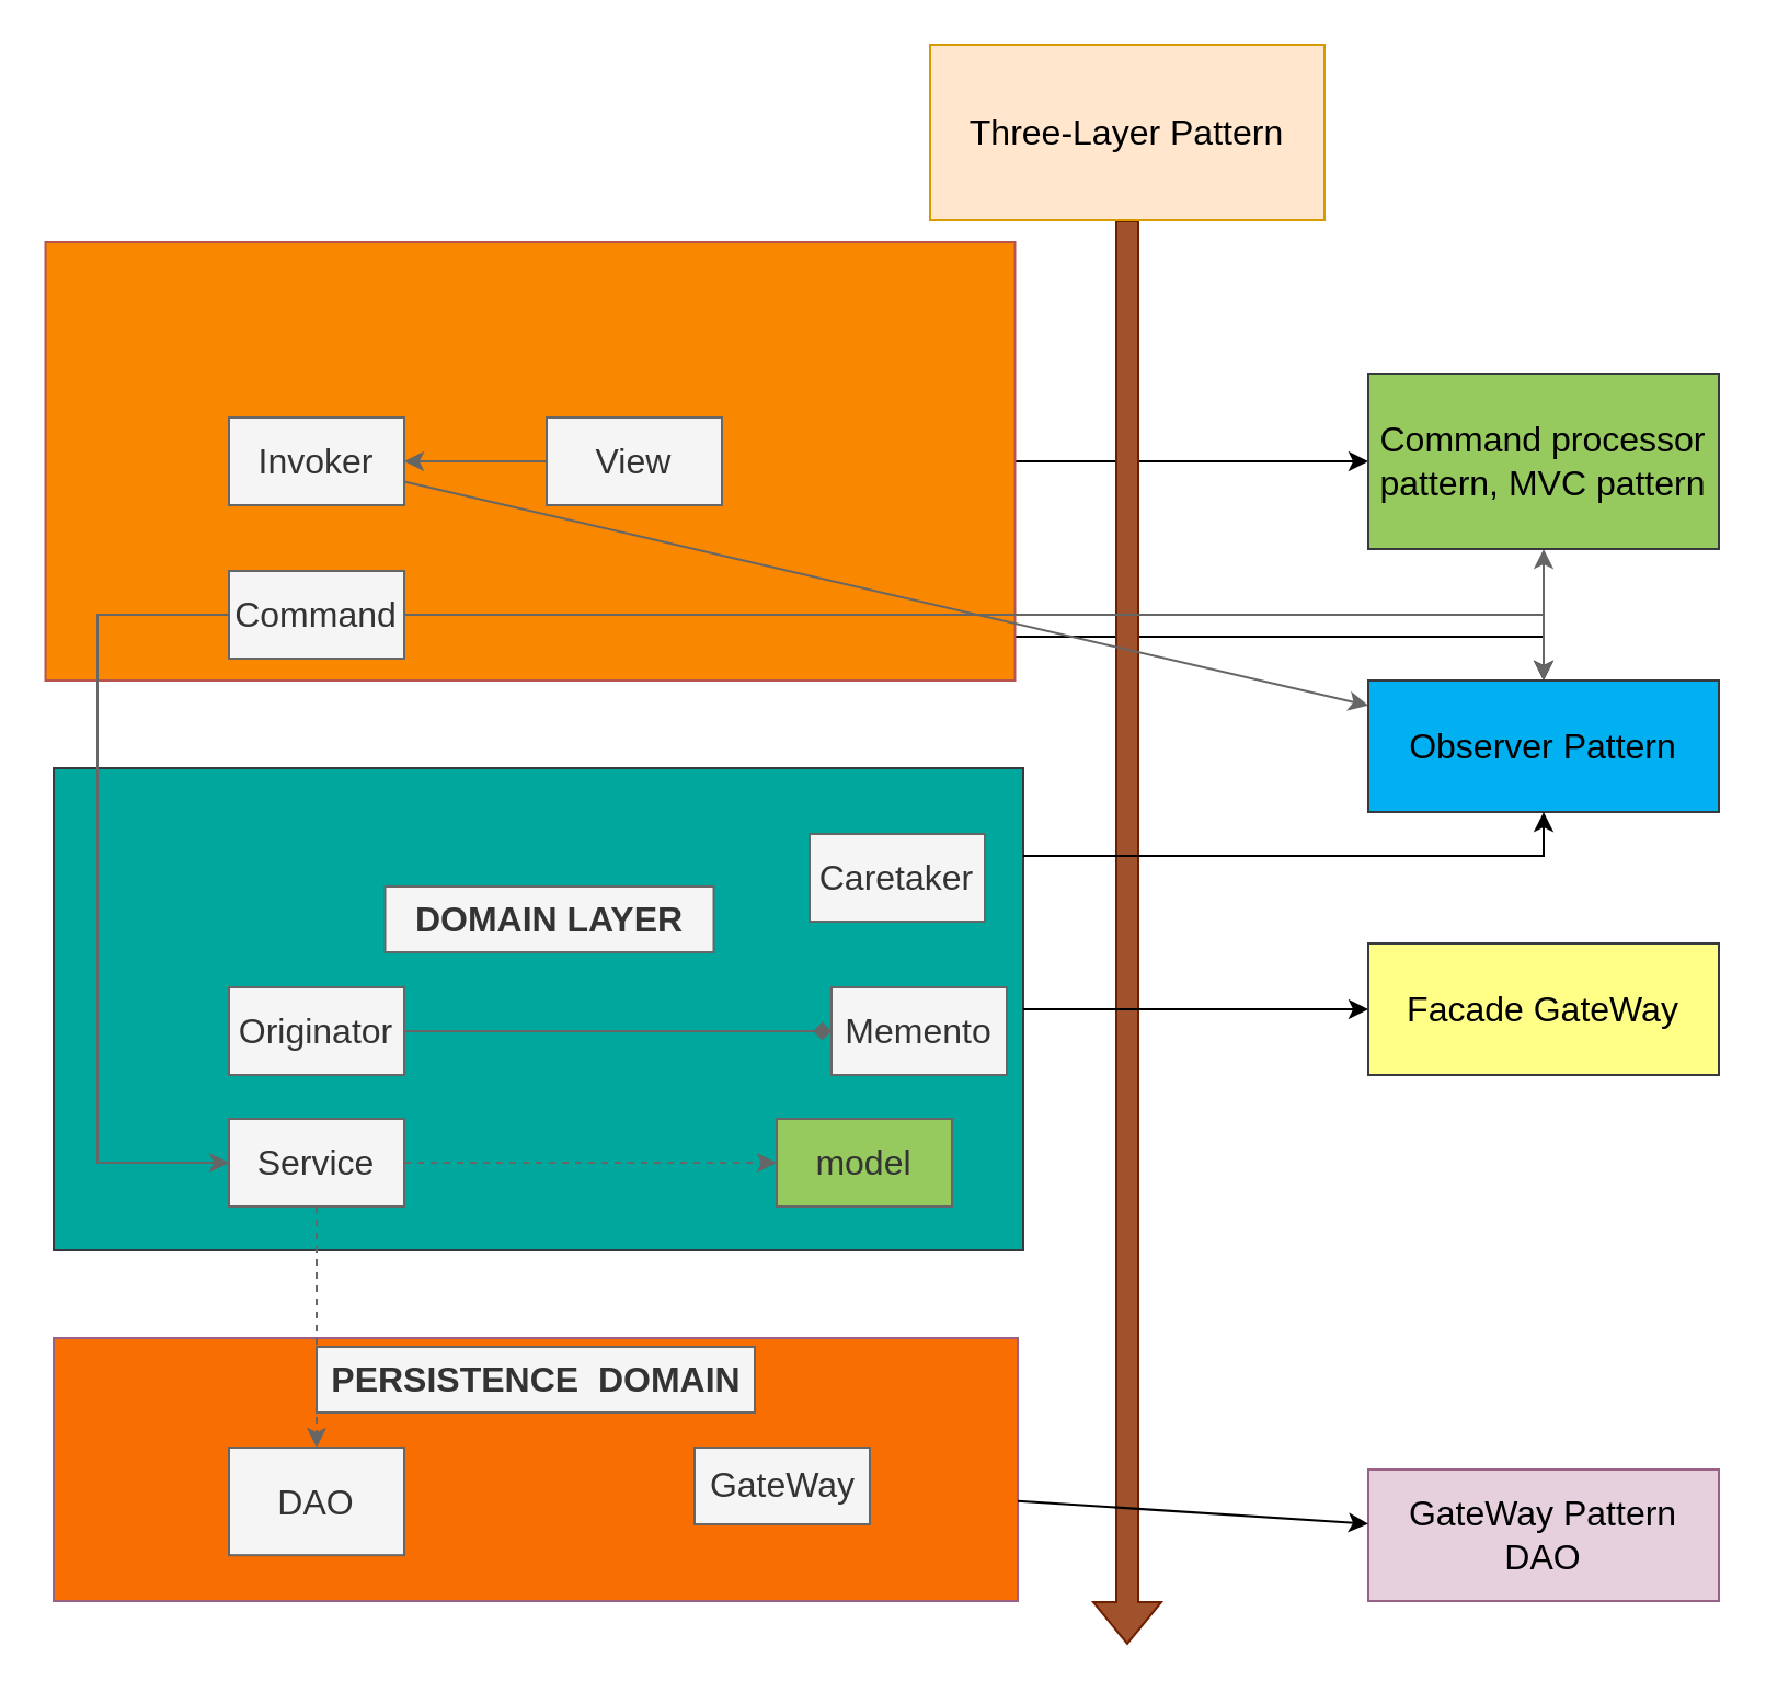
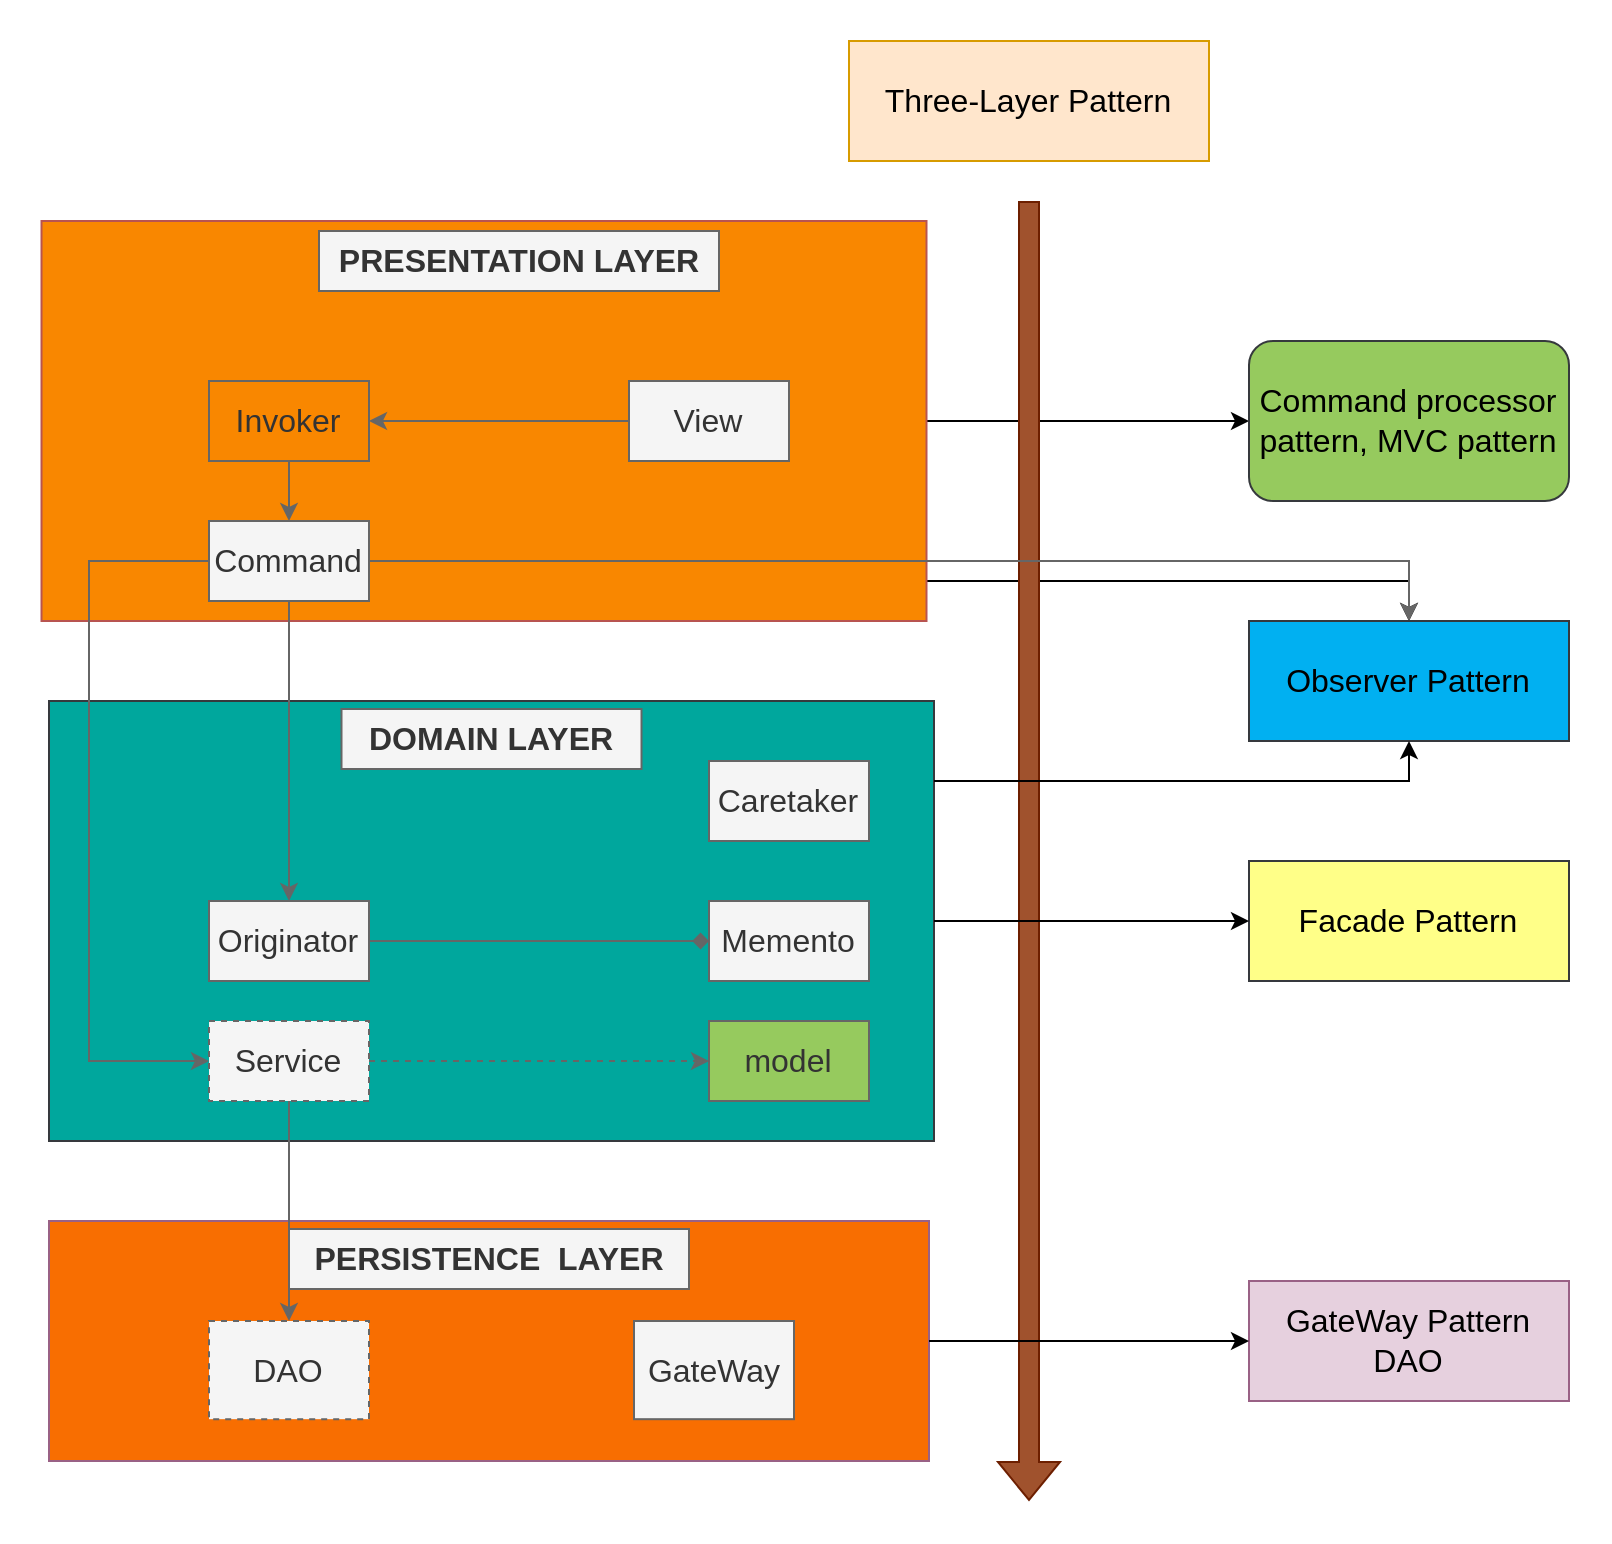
- <mxCell id="9" value="Three-Layer Pattern" style="whiteSpace=wrap;html=1;fillColor=#ffe6cc;strokeColor=#d79b00;fontSize=16;" vertex="1" parent="1"><mxGeometry x="424" y="20" width="180" height="80" as="geometry" /></mxCell>
+ <mxCell id="9" value="Three-Layer Pattern" style="whiteSpace=wrap;html=1;fillColor=#ffe6cc;strokeColor=#d79b00;fontSize=16;" vertex="1" parent="1"><mxGeometry x="424" y="20" width="180" height="60" as="geometry" /></mxCell>
+ <mxCell id="7" value="&lt;span style=&quot;font-size: 16px;&quot;&gt;PRESENTATION LAYER&lt;/span&gt;" style="text;html=1;align=center;verticalAlign=middle;resizable=0;points=[];autosize=1;strokeColor=#666666;fillColor=#f5f5f5;fontStyle=1;fontColor=#333333;fontSize=16;" vertex="1" parent="1"><mxGeometry x="159" y="115" width="200" height="30" as="geometry" /></mxCell>
- <mxCell id="21" value="Invoker" style="whiteSpace=wrap;html=1;fillColor=#f5f5f5;strokeColor=#666666;fontColor=#333333;fontSize=16;" vertex="1" parent="1"><mxGeometry x="104" y="190" width="80" height="40" as="geometry" /></mxCell>
+ <mxCell id="21" value="Invoker" style="whiteSpace=wrap;html=1;fillColor=#f98700;strokeColor=#666666;fontColor=#333333;fontSize=16;" vertex="1" parent="1"><mxGeometry x="104" y="190" width="80" height="40" as="geometry" /></mxCell>
- <mxCell id="15" value="View" style="whiteSpace=wrap;html=1;fillColor=#f5f5f5;strokeColor=#666666;fontColor=#333333;fontSize=16;" vertex="1" parent="1"><mxGeometry x="249" y="190" width="80" height="40" as="geometry" /></mxCell>
+ <mxCell id="15" value="View" style="whiteSpace=wrap;html=1;fillColor=#f5f5f5;strokeColor=#666666;fontColor=#333333;fontSize=16;" vertex="1" parent="1"><mxGeometry x="314" y="190" width="80" height="40" as="geometry" /></mxCell>
- <mxCell id="33" value="Command processor pattern, MVC pattern" style="whiteSpace=wrap;html=1;fillColor=#96ca5e;strokeColor=#36393d;fontSize=16;" vertex="1" parent="1"><mxGeometry x="624" y="170" width="160" height="80" as="geometry" /></mxCell>
+ <mxCell id="33" value="Command processor pattern, MVC pattern" style="whiteSpace=wrap;html=1;fillColor=#96ca5e;strokeColor=#36393d;fontSize=16;rounded=1;" vertex="1" parent="1"><mxGeometry x="624" y="170" width="160" height="80" as="geometry" /></mxCell>
- <mxCell id="20" style="rounded=0;orthogonalLoop=1;jettySize=auto;html=1;fillColor=#f5f5f5;strokeColor=#666666;fontSize=16;" edge="1" parent="1" source="21" target="22"><mxGeometry relative="1" as="geometry" /></mxCell>
+ <mxCell id="20" style="rounded=0;orthogonalLoop=1;jettySize=auto;html=1;fillColor=#f5f5f5;strokeColor=#666666;fontSize=16;" edge="1" parent="1" source="21" target="19"><mxGeometry relative="1" as="geometry" /></mxCell>
- <mxCell id="16" style="edgeStyle=orthogonalEdgeStyle;rounded=0;orthogonalLoop=1;jettySize=auto;html=1;fillColor=#f5f5f5;strokeColor=#666666;fontSize=16;" edge="1" parent="1" source="19" target="33"><mxGeometry relative="1" as="geometry" /></mxCell>
+ <mxCell id="16" style="edgeStyle=orthogonalEdgeStyle;rounded=0;orthogonalLoop=1;jettySize=auto;html=1;fillColor=#f5f5f5;strokeColor=#666666;fontSize=16;" edge="1" parent="1" source="19" target="29"><mxGeometry relative="1" as="geometry" /></mxCell>
- <mxCell id="26" value="Caretaker" style="whiteSpace=wrap;html=1;fillColor=#f5f5f5;strokeColor=#666666;fontColor=#333333;fontSize=16;" vertex="1" parent="1"><mxGeometry x="369" y="380" width="80" height="40" as="geometry" /></mxCell>
+ <mxCell id="26" value="Caretaker" style="whiteSpace=wrap;html=1;fillColor=#f5f5f5;strokeColor=#666666;fontColor=#333333;fontSize=16;" vertex="1" parent="1"><mxGeometry x="354" y="380" width="80" height="40" as="geometry" /></mxCell>
- <mxCell id="24" value="&lt;span style=&quot;font-size: 16px;&quot;&gt;DOMAIN LAYER&lt;/span&gt;" style="text;html=1;align=center;verticalAlign=middle;resizable=0;points=[];autosize=1;strokeColor=#666666;fillColor=#f5f5f5;fontStyle=1;fontColor=#333333;fontSize=16;" vertex="1" parent="1"><mxGeometry x="175.252" y="403.995" width="150" height="30" as="geometry" /></mxCell>
+ <mxCell id="24" value="&lt;span style=&quot;font-size: 16px;&quot;&gt;DOMAIN LAYER&lt;/span&gt;" style="text;html=1;align=center;verticalAlign=middle;resizable=0;points=[];autosize=1;strokeColor=#666666;fillColor=#f5f5f5;fontStyle=1;fontColor=#333333;fontSize=16;" vertex="1" parent="1"><mxGeometry x="170.252" y="353.995" width="150" height="30" as="geometry" /></mxCell>
- <mxCell id="12" value="Facade GateWay" style="whiteSpace=wrap;html=1;fillColor=#ffff88;strokeColor=#36393d;fontSize=16;" vertex="1" parent="1"><mxGeometry x="624" y="430" width="160" height="60" as="geometry" /></mxCell>
+ <mxCell id="12" value="Facade Pattern" style="whiteSpace=wrap;html=1;fillColor=#ffff88;strokeColor=#36393d;fontSize=16;" vertex="1" parent="1"><mxGeometry x="624" y="430" width="160" height="60" as="geometry" /></mxCell>
- <mxCell id="27" value="Memento" style="whiteSpace=wrap;html=1;fillColor=#f5f5f5;strokeColor=#666666;fontColor=#333333;fontSize=16;" vertex="1" parent="1"><mxGeometry x="379" y="450" width="80" height="40" as="geometry" /></mxCell>
+ <mxCell id="27" value="Memento" style="whiteSpace=wrap;html=1;fillColor=#f5f5f5;strokeColor=#666666;fontColor=#333333;fontSize=16;" vertex="1" parent="1"><mxGeometry x="354" y="450" width="80" height="40" as="geometry" /></mxCell>
- <mxCell id="32" value="Service" style="whiteSpace=wrap;html=1;fillColor=#f5f5f5;strokeColor=#666666;fontColor=#333333;fontSize=16;" vertex="1" parent="1"><mxGeometry x="104" y="510" width="80" height="40" as="geometry" /></mxCell>
+ <mxCell id="32" value="Service" style="whiteSpace=wrap;html=1;fillColor=#f5f5f5;strokeColor=#666666;fontColor=#333333;fontSize=16;dashed=1;" vertex="1" parent="1"><mxGeometry x="104" y="510" width="80" height="40" as="geometry" /></mxCell>
- <mxCell id="31" style="edgeStyle=orthogonalEdgeStyle;rounded=0;orthogonalLoop=1;jettySize=auto;html=1;fillColor=#f5f5f5;strokeColor=#666666;fontSize=16;dashed=1;" edge="1" parent="1" source="32" target="35"><mxGeometry relative="1" as="geometry" /></mxCell>
+ <mxCell id="31" style="edgeStyle=orthogonalEdgeStyle;rounded=0;orthogonalLoop=1;jettySize=auto;html=1;fillColor=#f5f5f5;strokeColor=#666666;fontSize=16;" edge="1" parent="1" source="32" target="35"><mxGeometry relative="1" as="geometry" /></mxCell>
- <mxCell id="36" value="&lt;span style=&quot;font-size: 16px;&quot;&gt;PERSISTENCE&amp;nbsp; DOMAIN&lt;br style=&quot;font-size: 16px;&quot;&gt;&lt;/span&gt;" style="text;html=1;align=center;verticalAlign=middle;resizable=0;points=[];autosize=1;strokeColor=#666666;fillColor=#f5f5f5;fontStyle=1;fontColor=#333333;fontSize=16;" vertex="1" parent="1"><mxGeometry x="143.999" y="613.995" width="200" height="30" as="geometry" /></mxCell>
+ <mxCell id="36" value="&lt;span style=&quot;font-size: 16px;&quot;&gt;PERSISTENCE&amp;nbsp; LAYER&lt;br style=&quot;font-size: 16px;&quot;&gt;&lt;/span&gt;" style="text;html=1;align=center;verticalAlign=middle;resizable=0;points=[];autosize=1;strokeColor=#666666;fillColor=#f5f5f5;fontStyle=1;fontColor=#333333;fontSize=16;" vertex="1" parent="1"><mxGeometry x="143.999" y="613.995" width="200" height="30" as="geometry" /></mxCell>
- <mxCell id="34" value="GateWay" style="whiteSpace=wrap;html=1;fillColor=#f5f5f5;strokeColor=#666666;fontColor=#333333;fontSize=16;" vertex="1" parent="1"><mxGeometry x="316.5" y="659.999" width="80" height="35" as="geometry" /></mxCell>
+ <mxCell id="34" value="GateWay" style="whiteSpace=wrap;html=1;fillColor=#f5f5f5;strokeColor=#666666;fontColor=#333333;fontSize=16;" vertex="1" parent="1"><mxGeometry x="316.5" y="659.999" width="80" height="49.091" as="geometry" /></mxCell>
- <mxCell id="35" value="DAO" style="whiteSpace=wrap;html=1;fillColor=#f5f5f5;strokeColor=#666666;fontColor=#333333;fontSize=16;" vertex="1" parent="1"><mxGeometry x="104" y="659.999" width="80" height="49.091" as="geometry" /></mxCell>
+ <mxCell id="35" value="DAO" style="whiteSpace=wrap;html=1;fillColor=#f5f5f5;strokeColor=#666666;fontColor=#333333;fontSize=16;dashed=1;" vertex="1" parent="1"><mxGeometry x="104" y="659.999" width="80" height="49.091" as="geometry" /></mxCell>
- <mxCell id="10" value="GateWay Pattern&lt;br style=&quot;font-size: 16px;&quot;&gt;DAO" style="whiteSpace=wrap;html=1;fillColor=#e6d0de;strokeColor=#996185;gradientColor=none;fontSize=16;" vertex="1" parent="1"><mxGeometry x="624" y="670" width="160" height="60" as="geometry" /></mxCell>
+ <mxCell id="10" value="GateWay Pattern&lt;br style=&quot;font-size: 16px;&quot;&gt;DAO" style="whiteSpace=wrap;html=1;fillColor=#e6d0de;strokeColor=#996185;gradientColor=none;fontSize=16;" vertex="1" parent="1"><mxGeometry x="624" y="640" width="160" height="60" as="geometry" /></mxCell>
